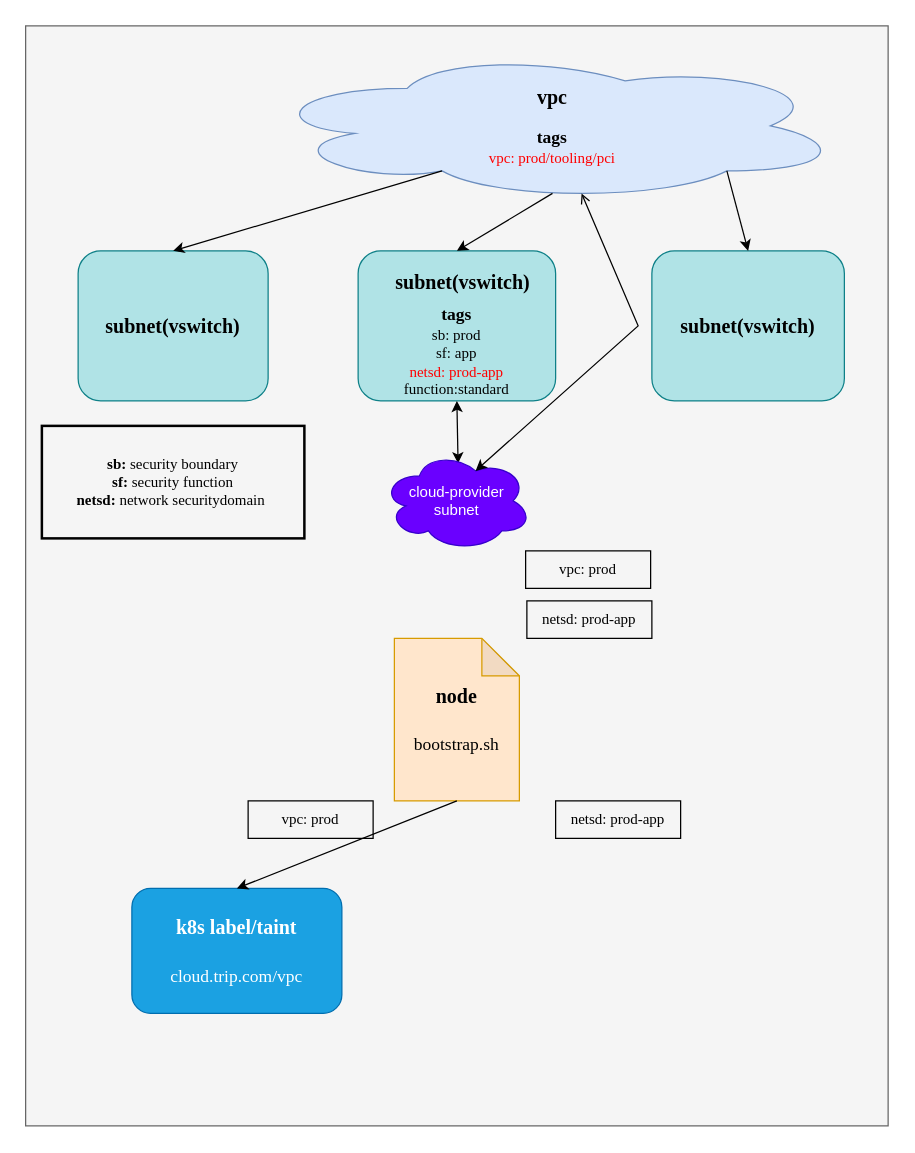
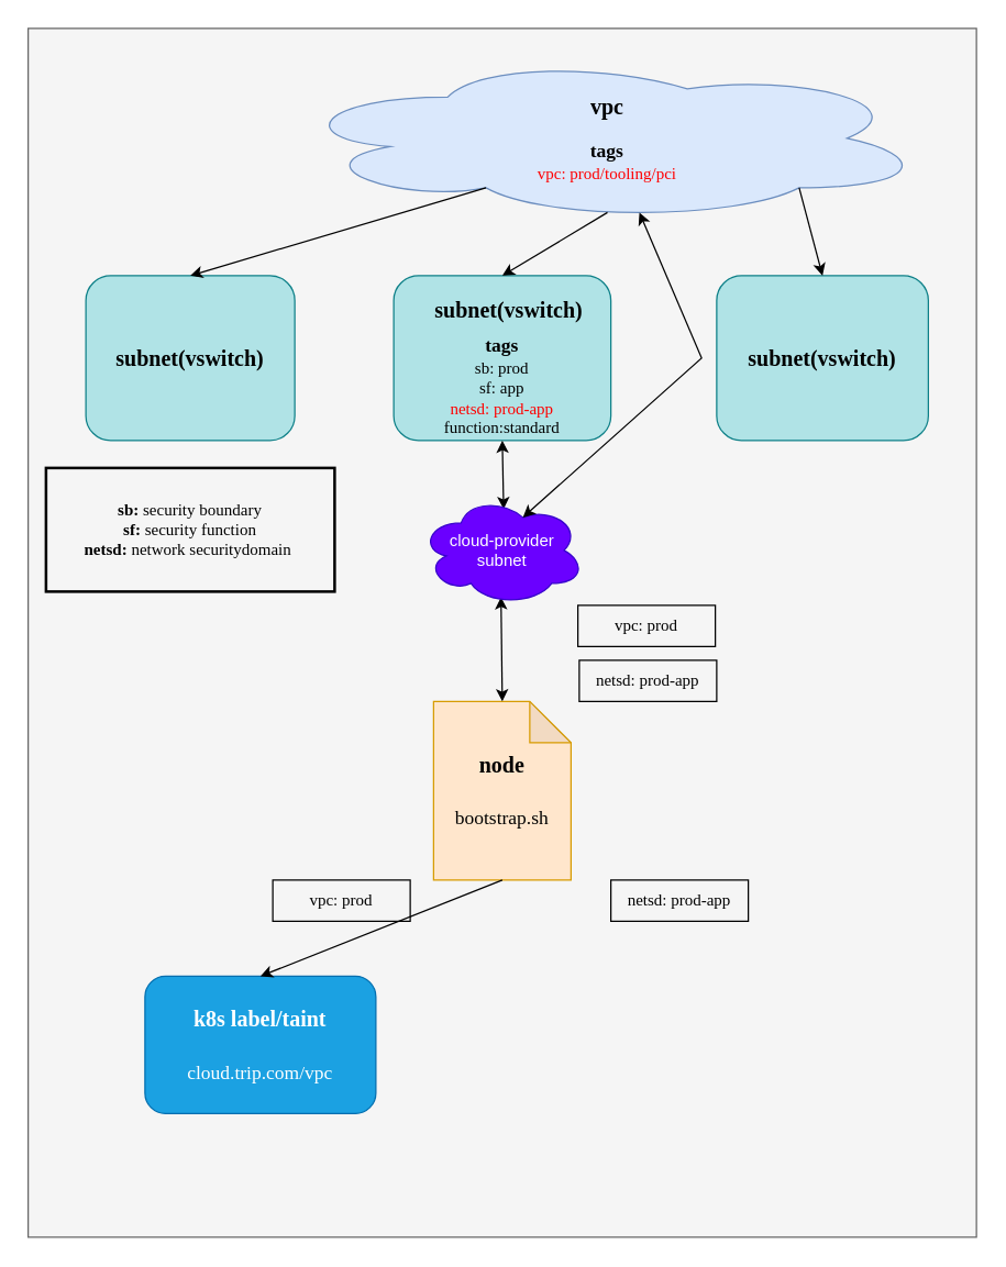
- <mxCell id="24" value="" style="endArrow=open;startArrow=classic;html=1;rounded=0;entryX=0.55;entryY=0.95;entryDx=0;entryDy=0;entryPerimeter=0;exitX=0.625;exitY=0.2;exitDx=0;exitDy=0;exitPerimeter=0;" edge="1" parent="1" source="23" target="3"><mxGeometry width="50" height="50" relative="1" as="geometry"><mxPoint x="396" y="366" as="sourcePoint" /><mxPoint x="360" y="420" as="targetPoint" /><Array as="points"><mxPoint x="510" y="260" /></Array></mxGeometry></mxCell>
+ <mxCell id="24" value="" style="endArrow=classic;startArrow=classic;html=1;rounded=0;entryX=0.55;entryY=0.95;entryDx=0;entryDy=0;entryPerimeter=0;exitX=0.625;exitY=0.2;exitDx=0;exitDy=0;exitPerimeter=0;" edge="1" parent="1" source="23" target="3"><mxGeometry width="50" height="50" relative="1" as="geometry"><mxPoint x="396" y="366" as="sourcePoint" /><mxPoint x="360" y="420" as="targetPoint" /><Array as="points"><mxPoint x="510" y="260" /></Array></mxGeometry></mxCell>
+ <mxCell id="22" value="" style="endArrow=classic;startArrow=classic;html=1;rounded=0;exitX=0.5;exitY=0;exitDx=0;exitDy=0;exitPerimeter=0;entryX=0.492;entryY=0.925;entryDx=0;entryDy=0;fontFamily=Times New Roman;entryPerimeter=0;" edge="1" parent="1" source="12" target="23"><mxGeometry width="50" height="50" relative="1" as="geometry"><mxPoint x="365" y="400" as="sourcePoint" /><mxPoint x="365" y="320" as="targetPoint" /></mxGeometry></mxCell>
